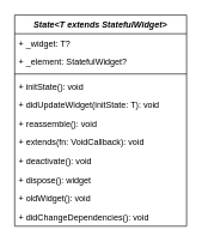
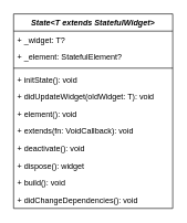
- <mxCell id="4" value="+ _element: StatefulWidget?" style="text;strokeColor=none;fillColor=none;align=left;verticalAlign=top;spacingLeft=4;spacingRight=4;overflow=hidden;rotatable=0;points=[[0,0.5],[1,0.5]];portConstraint=eastwest;" vertex="1" parent="2"><mxGeometry y="52" width="240" height="26" as="geometry" /></mxCell>
+ <mxCell id="4" value="+ _element: StatefulElement?" style="text;strokeColor=none;fillColor=none;align=left;verticalAlign=top;spacingLeft=4;spacingRight=4;overflow=hidden;rotatable=0;points=[[0,0.5],[1,0.5]];portConstraint=eastwest;" vertex="1" parent="2"><mxGeometry y="52" width="240" height="26" as="geometry" /></mxCell>
- <mxCell id="7" value="+ didUpdateWidget(initState: T): void" style="text;strokeColor=none;fillColor=none;align=left;verticalAlign=top;spacingLeft=4;spacingRight=4;overflow=hidden;rotatable=0;points=[[0,0.5],[1,0.5]];portConstraint=eastwest;" vertex="1" parent="2"><mxGeometry y="112" width="240" height="26" as="geometry" /></mxCell>
+ <mxCell id="7" value="+ didUpdateWidget(oldWidget: T): void" style="text;strokeColor=none;fillColor=none;align=left;verticalAlign=top;spacingLeft=4;spacingRight=4;overflow=hidden;rotatable=0;points=[[0,0.5],[1,0.5]];portConstraint=eastwest;" vertex="1" parent="2"><mxGeometry y="112" width="240" height="26" as="geometry" /></mxCell>
- <mxCell id="8" value="+ reassemble(): void" style="text;strokeColor=none;fillColor=none;align=left;verticalAlign=top;spacingLeft=4;spacingRight=4;overflow=hidden;rotatable=0;points=[[0,0.5],[1,0.5]];portConstraint=eastwest;" vertex="1" parent="2"><mxGeometry y="138" width="240" height="26" as="geometry" /></mxCell>
+ <mxCell id="8" value="+ element(): void" style="text;strokeColor=none;fillColor=none;align=left;verticalAlign=top;spacingLeft=4;spacingRight=4;overflow=hidden;rotatable=0;points=[[0,0.5],[1,0.5]];portConstraint=eastwest;" vertex="1" parent="2"><mxGeometry y="138" width="240" height="26" as="geometry" /></mxCell>
- <mxCell id="12" value="+ oldWidget(): void" style="text;strokeColor=none;fillColor=none;align=left;verticalAlign=top;spacingLeft=4;spacingRight=4;overflow=hidden;rotatable=0;points=[[0,0.5],[1,0.5]];portConstraint=eastwest;" vertex="1" parent="2"><mxGeometry y="242" width="240" height="26" as="geometry" /></mxCell>
+ <mxCell id="12" value="+ build(): void" style="text;strokeColor=none;fillColor=none;align=left;verticalAlign=top;spacingLeft=4;spacingRight=4;overflow=hidden;rotatable=0;points=[[0,0.5],[1,0.5]];portConstraint=eastwest;" vertex="1" parent="2"><mxGeometry y="242" width="240" height="26" as="geometry" /></mxCell>
